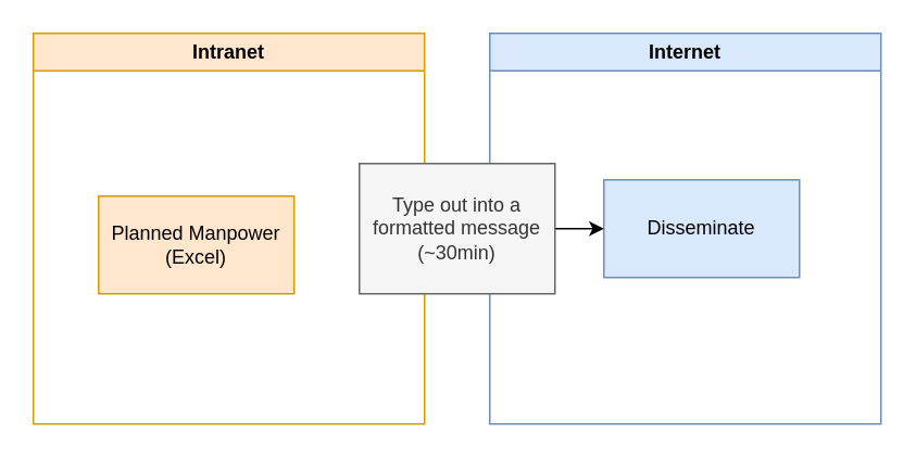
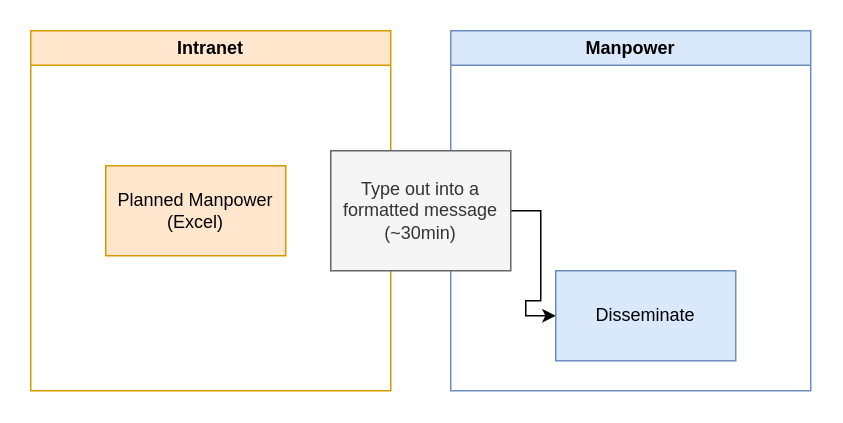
- <mxCell id="4" value="Internet" style="swimlane;whiteSpace=wrap;html=1;fillColor=#dae8fc;strokeColor=#6c8ebf;" vertex="1" parent="1"><mxGeometry x="300" y="20" width="240" height="240" as="geometry"><mxRectangle x="80" y="360" width="80" height="30" as="alternateBounds" /></mxGeometry></mxCell>
+ <mxCell id="4" value="Manpower" style="swimlane;whiteSpace=wrap;html=1;fillColor=#dae8fc;strokeColor=#6c8ebf;" vertex="1" parent="1"><mxGeometry x="300" y="20" width="240" height="240" as="geometry"><mxRectangle x="80" y="360" width="80" height="30" as="alternateBounds" /></mxGeometry></mxCell>
- <mxCell id="5" value="Disseminate" style="rounded=0;whiteSpace=wrap;html=1;fillColor=#dae8fc;strokeColor=#6c8ebf;" vertex="1" parent="4"><mxGeometry x="70" y="90" width="120" height="60" as="geometry" /></mxCell>
+ <mxCell id="5" value="Disseminate" style="rounded=0;whiteSpace=wrap;html=1;fillColor=#dae8fc;strokeColor=#6c8ebf;" vertex="1" parent="4"><mxGeometry x="70" y="160" width="120" height="60" as="geometry" /></mxCell>
- <mxCell id="3" value="Planned Manpower&lt;div&gt;(Excel)&lt;/div&gt;" style="rounded=0;whiteSpace=wrap;html=1;fillColor=#ffe6cc;strokeColor=#d79b00;" vertex="1" parent="2"><mxGeometry x="40" y="100" width="120" height="60" as="geometry" /></mxCell>
+ <mxCell id="3" value="Planned Manpower&lt;div&gt;(Excel)&lt;/div&gt;" style="rounded=0;whiteSpace=wrap;html=1;fillColor=#ffe6cc;strokeColor=#d79b00;" vertex="1" parent="2"><mxGeometry x="50" y="90" width="120" height="60" as="geometry" /></mxCell>
